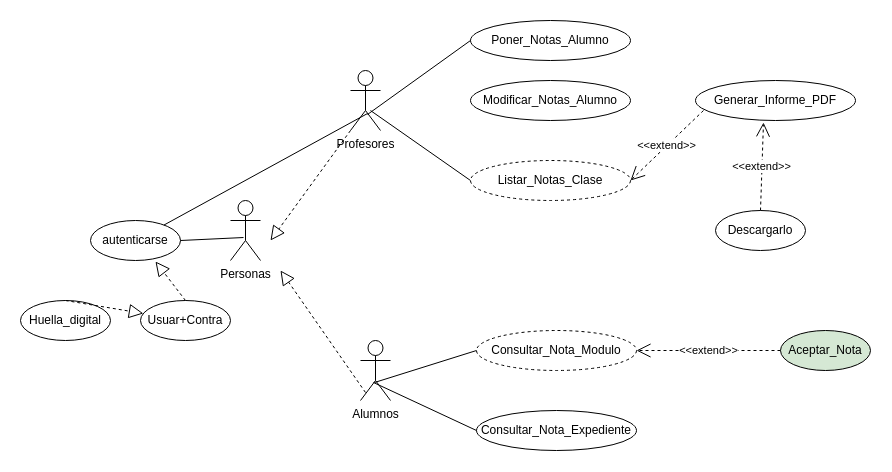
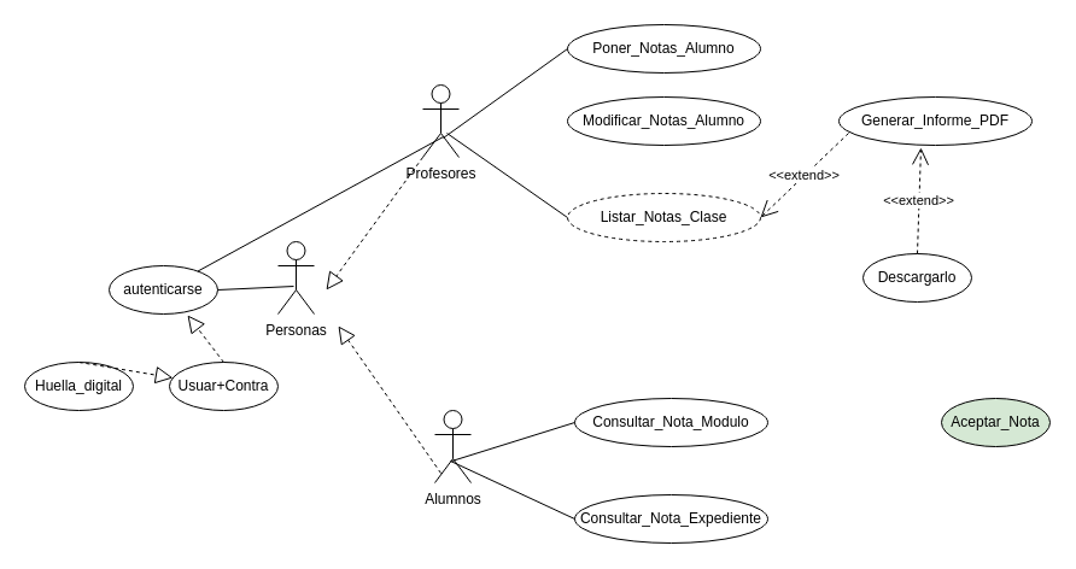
- <mxCell id="8" value="Consultar_Nota_Modulo" style="ellipse;whiteSpace=wrap;html=1;dashed=1;" vertex="1" parent="1"><mxGeometry x="476" y="330" width="160" height="40" as="geometry" /></mxCell>
+ <mxCell id="8" value="Consultar_Nota_Modulo" style="ellipse;whiteSpace=wrap;html=1;" vertex="1" parent="1"><mxGeometry x="476" y="330" width="160" height="40" as="geometry" /></mxCell>
- <mxCell id="18" value="&amp;lt;&amp;lt;extend&amp;gt;&amp;gt;" style="endArrow=open;endSize=12;dashed=1;html=1;rounded=0;exitX=0;exitY=0.5;exitDx=0;exitDy=0;entryX=1;entryY=0.5;entryDx=0;entryDy=0;" edge="1" parent="1" source="10" target="8"><mxGeometry width="160" relative="1" as="geometry"><mxPoint x="420" y="320" as="sourcePoint" /><mxPoint x="580" y="320" as="targetPoint" /></mxGeometry></mxCell>
